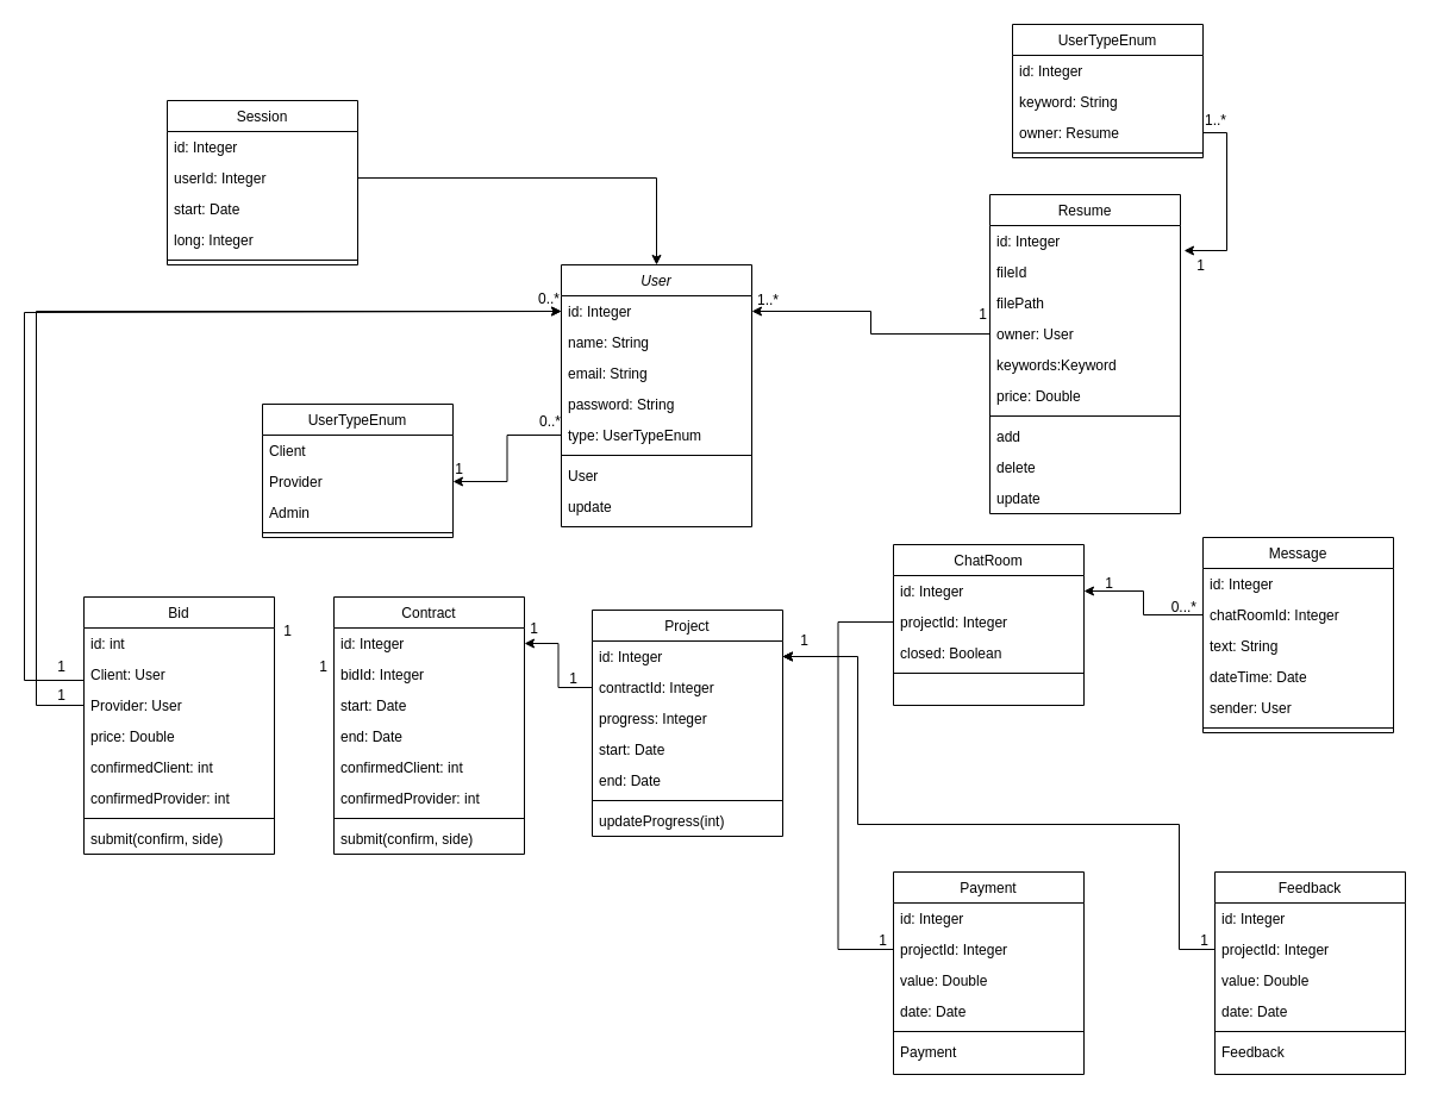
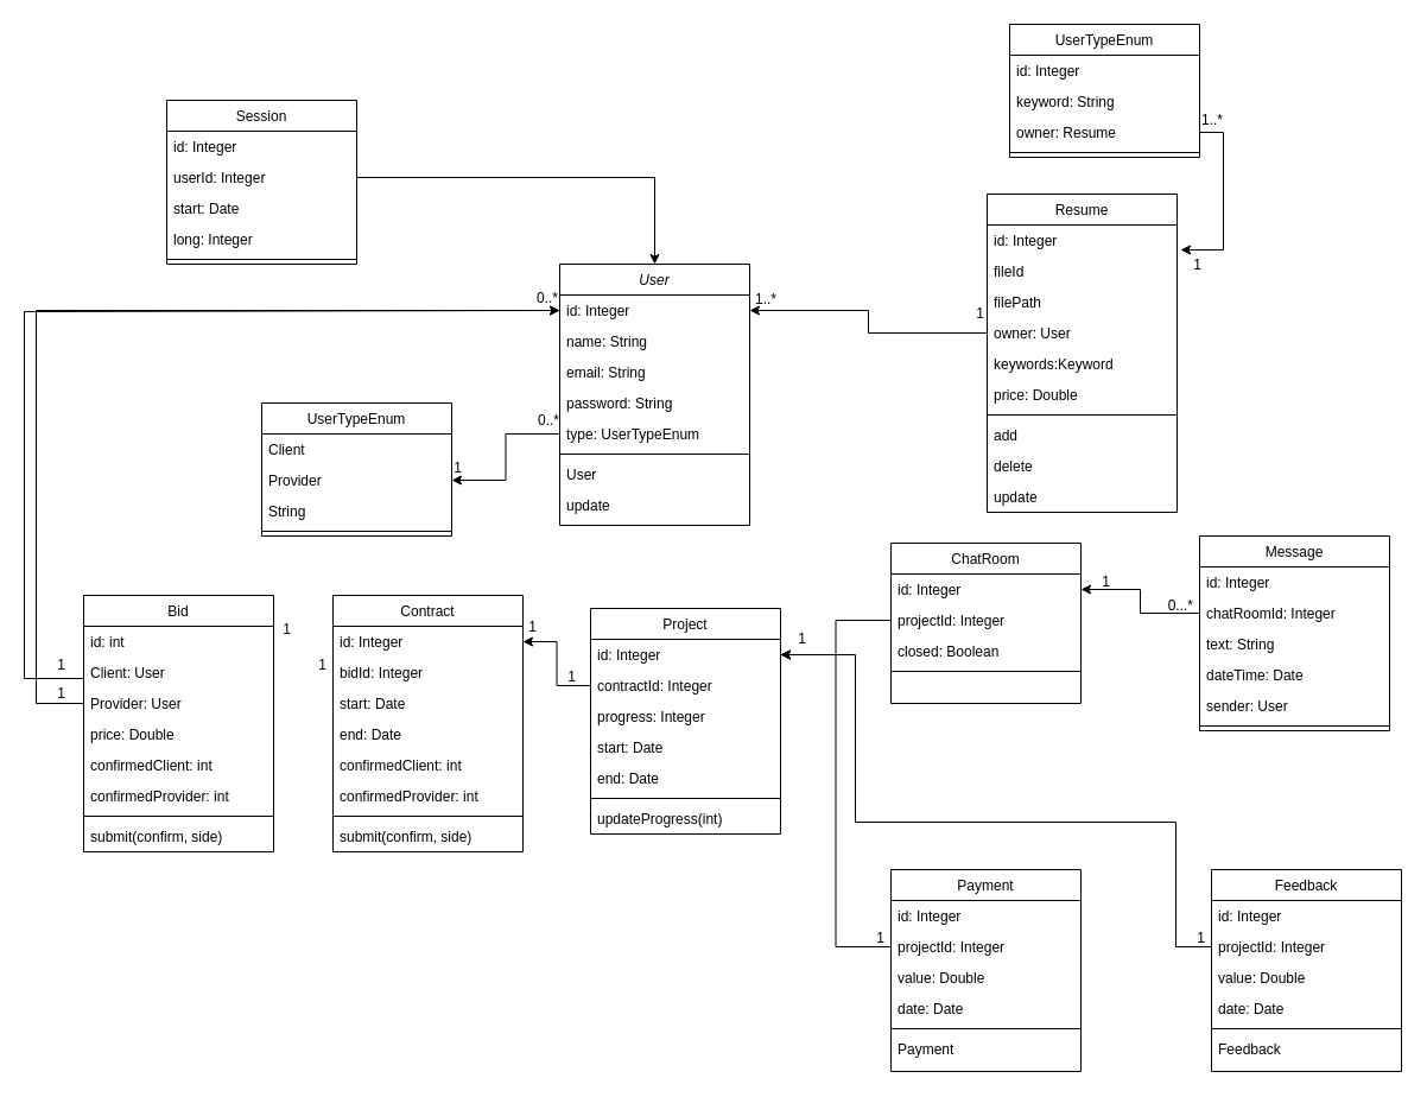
- <mxCell id="35" value="Admin" style="text;align=left;verticalAlign=top;spacingLeft=4;spacingRight=4;overflow=hidden;rotatable=0;points=[[0,0.5],[1,0.5]];portConstraint=eastwest;rounded=0;shadow=0;html=0;" vertex="1" parent="32"><mxGeometry y="78" width="160" height="26" as="geometry" /></mxCell>
+ <mxCell id="35" value="String" style="text;align=left;verticalAlign=top;spacingLeft=4;spacingRight=4;overflow=hidden;rotatable=0;points=[[0,0.5],[1,0.5]];portConstraint=eastwest;rounded=0;shadow=0;html=0;" vertex="1" parent="32"><mxGeometry y="78" width="160" height="26" as="geometry" /></mxCell>
